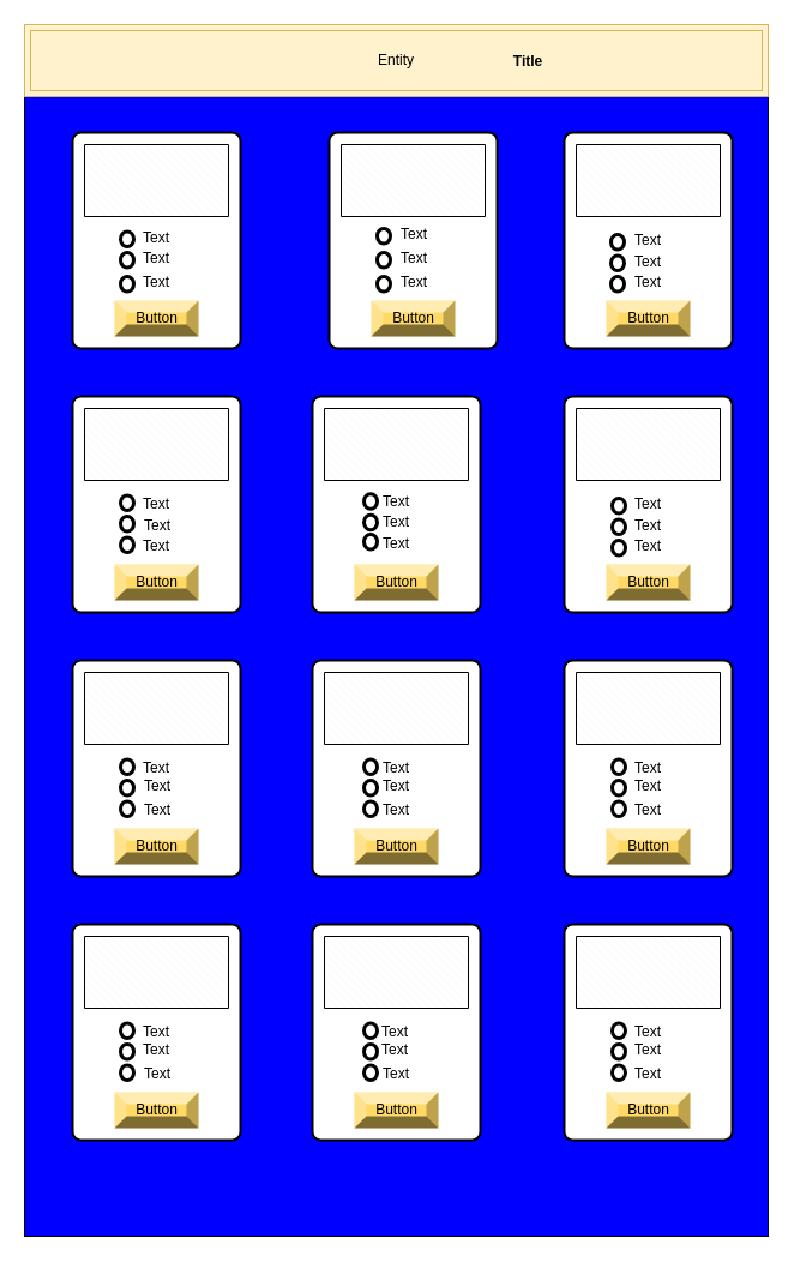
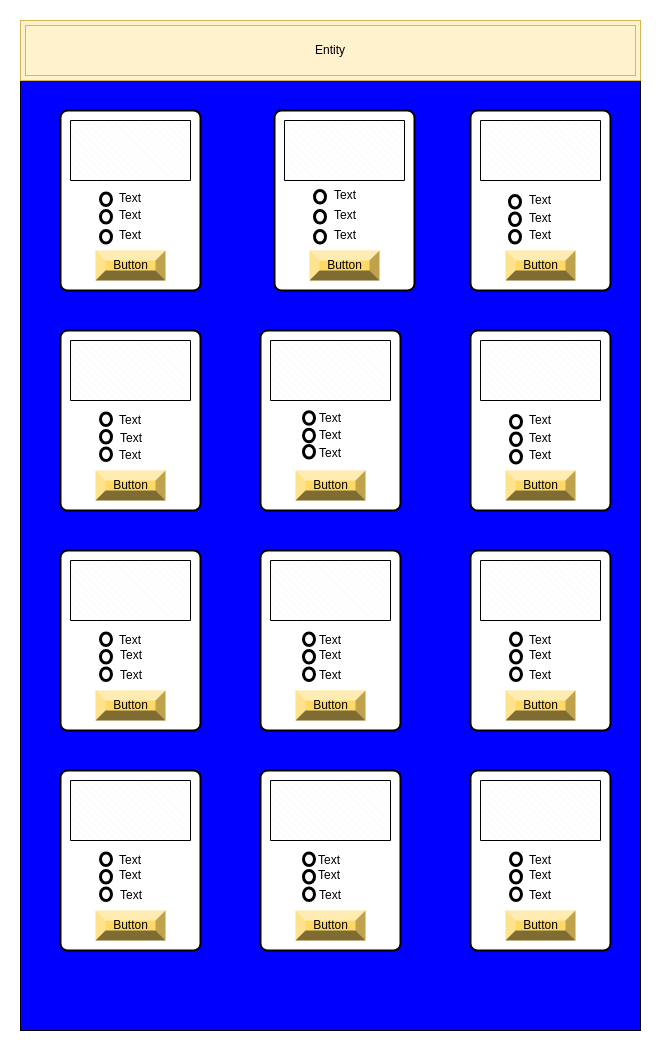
- <mxCell id="52" value="Title" style="text;align=center;fontStyle=1;verticalAlign=middle;spacingLeft=3;spacingRight=3;rotatable=0;points=[[0,0.5],[1,0.5]];portConstraint=eastwest;" vertex="1" parent="1"><mxGeometry x="400" y="37" width="80" height="26" as="geometry" /></mxCell>
